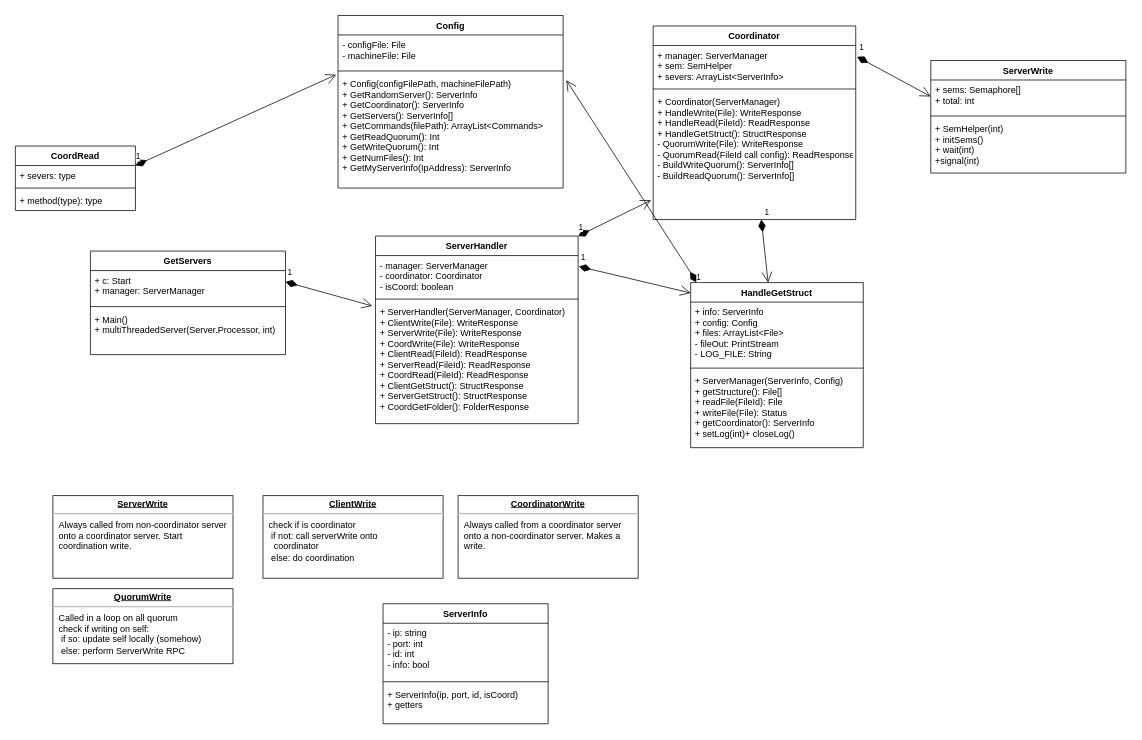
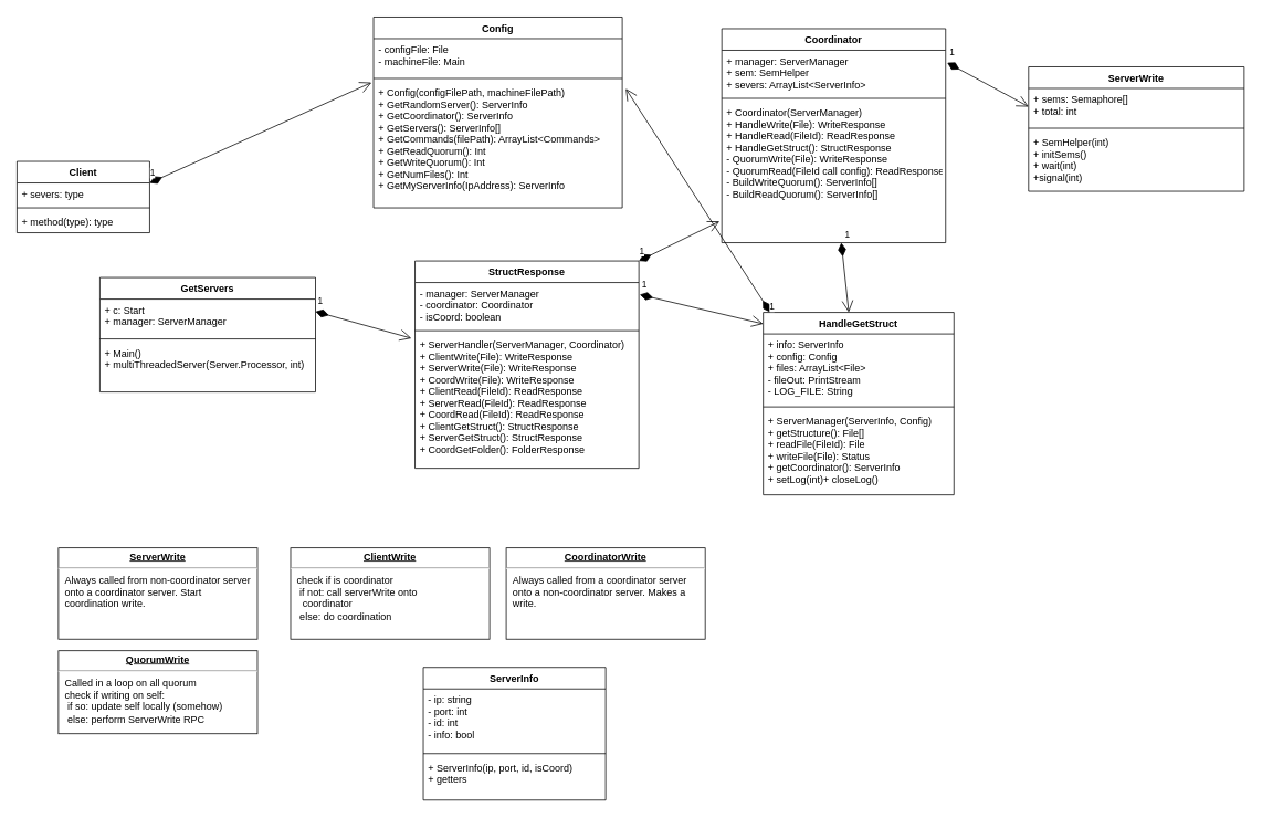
- <mxCell id="24" value="- configFile: File&#10;- machineFile: File" style="text;strokeColor=none;fillColor=none;align=left;verticalAlign=top;spacingLeft=4;spacingRight=4;overflow=hidden;rotatable=0;points=[[0,0.5],[1,0.5]];portConstraint=eastwest;" parent="23" vertex="1"><mxGeometry y="26" width="300" height="44" as="geometry" /></mxCell>
+ <mxCell id="24" value="- configFile: File&#10;- machineFile: Main" style="text;strokeColor=none;fillColor=none;align=left;verticalAlign=top;spacingLeft=4;spacingRight=4;overflow=hidden;rotatable=0;points=[[0,0.5],[1,0.5]];portConstraint=eastwest;" parent="23" vertex="1"><mxGeometry y="26" width="300" height="44" as="geometry" /></mxCell>
- <mxCell id="6" value="CoordRead" style="swimlane;fontStyle=1;align=center;verticalAlign=top;childLayout=stackLayout;horizontal=1;startSize=26;horizontalStack=0;resizeParent=1;resizeParentMax=0;resizeLast=0;collapsible=1;marginBottom=0;" parent="1" vertex="1"><mxGeometry x="20" y="194" width="160" height="86" as="geometry" /></mxCell>
+ <mxCell id="6" value="Client" style="swimlane;fontStyle=1;align=center;verticalAlign=top;childLayout=stackLayout;horizontal=1;startSize=26;horizontalStack=0;resizeParent=1;resizeParentMax=0;resizeLast=0;collapsible=1;marginBottom=0;" parent="1" vertex="1"><mxGeometry x="20" y="194" width="160" height="86" as="geometry" /></mxCell>
- <mxCell id="2" value="ServerHandler&#10;" style="swimlane;fontStyle=1;align=center;verticalAlign=top;childLayout=stackLayout;horizontal=1;startSize=26;horizontalStack=0;resizeParent=1;resizeParentMax=0;resizeLast=0;collapsible=1;marginBottom=0;" parent="1" vertex="1"><mxGeometry x="500" y="314" width="270" height="250" as="geometry" /></mxCell>
+ <mxCell id="2" value="StructResponse&#10;" style="swimlane;fontStyle=1;align=center;verticalAlign=top;childLayout=stackLayout;horizontal=1;startSize=26;horizontalStack=0;resizeParent=1;resizeParentMax=0;resizeLast=0;collapsible=1;marginBottom=0;" parent="1" vertex="1"><mxGeometry x="500" y="314" width="270" height="250" as="geometry" /></mxCell>
